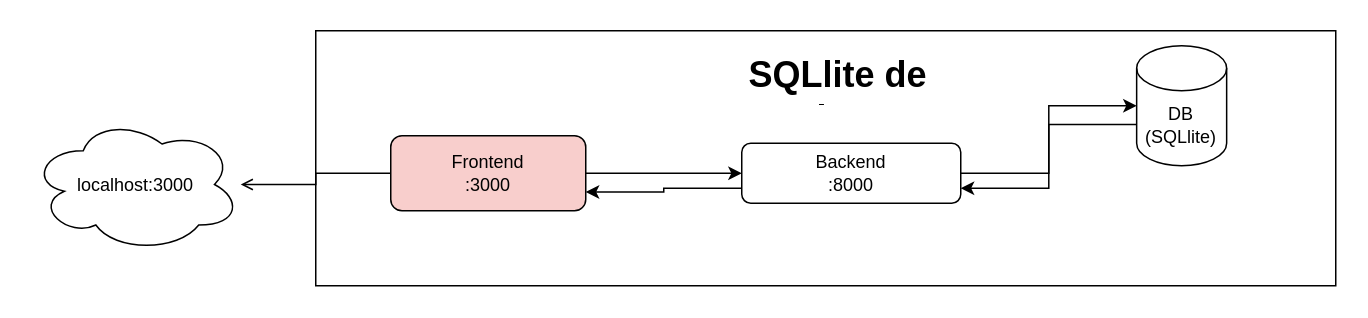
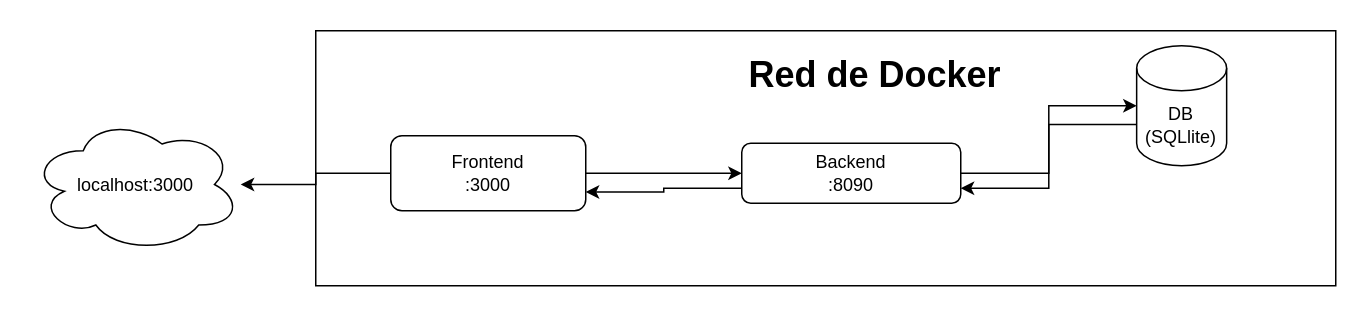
- <mxCell id="12" value="&lt;h1&gt;SQLlite de Docker&lt;/h1&gt;&lt;p&gt;&lt;br&gt;&lt;/p&gt;" style="text;html=1;strokeColor=none;fillColor=none;spacing=5;spacingTop=-20;whiteSpace=wrap;overflow=hidden;rounded=0;" vertex="1" parent="1"><mxGeometry x="494" y="30" width="180" height="40" as="geometry" /></mxCell>
+ <mxCell id="12" value="&lt;h1&gt;Red de Docker&lt;/h1&gt;&lt;p&gt;&lt;br&gt;&lt;/p&gt;" style="text;html=1;strokeColor=none;fillColor=none;spacing=5;spacingTop=-20;whiteSpace=wrap;overflow=hidden;rounded=0;" vertex="1" parent="1"><mxGeometry x="494" y="30" width="180" height="40" as="geometry" /></mxCell>
- <mxCell id="5" value="Frontend&lt;br&gt;:3000" style="rounded=1;whiteSpace=wrap;html=1;fillColor=#f8cecc;" vertex="1" parent="1"><mxGeometry x="260" y="90" width="130" height="50" as="geometry" /></mxCell>
+ <mxCell id="5" value="Frontend&lt;br&gt;:3000" style="rounded=1;whiteSpace=wrap;html=1;" vertex="1" parent="1"><mxGeometry x="260" y="90" width="130" height="50" as="geometry" /></mxCell>
- <mxCell id="8" value="Backend&lt;br&gt;:8000" style="rounded=1;whiteSpace=wrap;html=1;" vertex="1" parent="1"><mxGeometry x="494" y="95" width="146" height="40" as="geometry" /></mxCell>
+ <mxCell id="8" value="Backend&lt;br&gt;:8090" style="rounded=1;whiteSpace=wrap;html=1;" vertex="1" parent="1"><mxGeometry x="494" y="95" width="146" height="40" as="geometry" /></mxCell>
- <mxCell id="4" style="edgeStyle=orthogonalEdgeStyle;rounded=0;orthogonalLoop=1;jettySize=auto;html=1;endArrow=open;" edge="1" parent="1" source="5" target="11"><mxGeometry relative="1" as="geometry"><mxPoint x="180" y="115" as="targetPoint" /></mxGeometry></mxCell>
+ <mxCell id="4" style="edgeStyle=orthogonalEdgeStyle;rounded=0;orthogonalLoop=1;jettySize=auto;html=1;" edge="1" parent="1" source="5" target="11"><mxGeometry relative="1" as="geometry"><mxPoint x="180" y="115" as="targetPoint" /></mxGeometry></mxCell>
